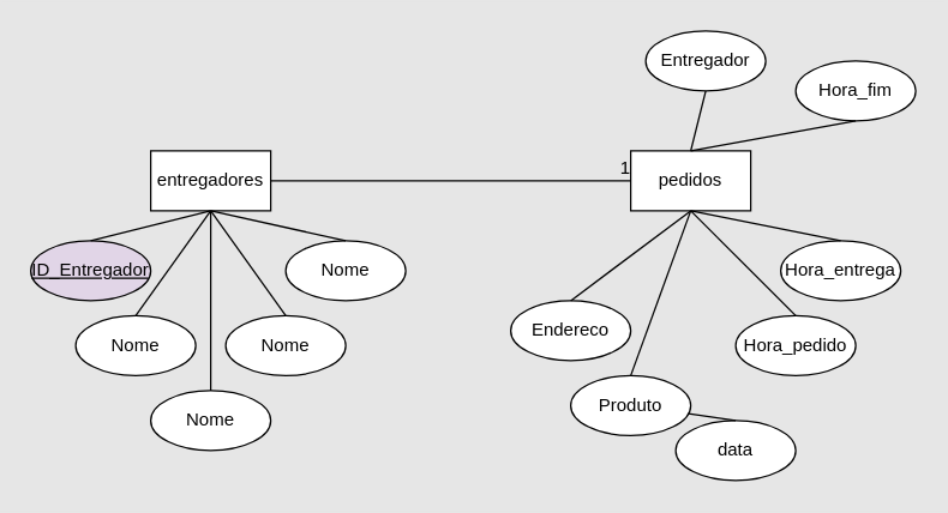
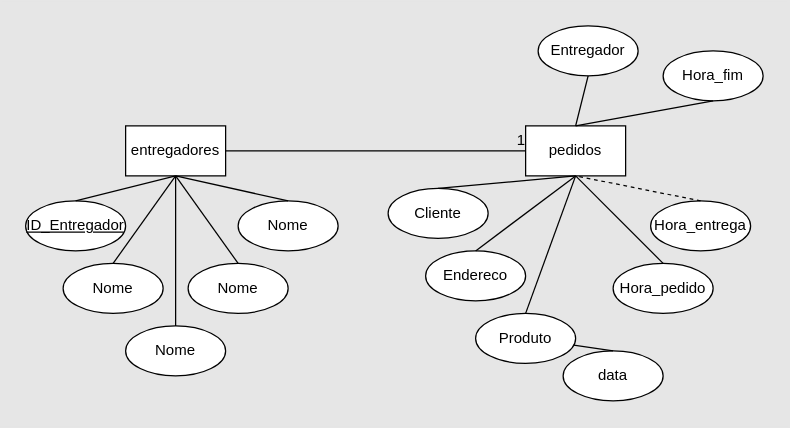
+ <mxCell id="26" value="" style="endArrow=none;html=1;rounded=0;entryX=0.5;entryY=1;entryDx=0;entryDy=0;exitX=0.5;exitY=0;exitDx=0;exitDy=0;" edge="1" parent="1" source="16" target="3"><mxGeometry relative="1" as="geometry"><mxPoint x="420" y="290" as="sourcePoint" /><mxPoint x="480" y="160" as="targetPoint" /></mxGeometry></mxCell>
- <mxCell id="29" value="" style="endArrow=none;html=1;rounded=0;entryX=0.5;entryY=1;entryDx=0;entryDy=0;exitX=0.5;exitY=0;exitDx=0;exitDy=0;" edge="1" parent="1" source="21" target="3"><mxGeometry relative="1" as="geometry"><mxPoint x="450" y="320" as="sourcePoint" /><mxPoint x="510" y="190" as="targetPoint" /></mxGeometry></mxCell>
+ <mxCell id="29" value="" style="endArrow=none;html=1;rounded=0;entryX=0.5;entryY=1;entryDx=0;entryDy=0;exitX=0.5;exitY=0;exitDx=0;exitDy=0;dashed=1;" edge="1" parent="1" source="21" target="3"><mxGeometry relative="1" as="geometry"><mxPoint x="450" y="320" as="sourcePoint" /><mxPoint x="510" y="190" as="targetPoint" /></mxGeometry></mxCell>
+ <mxCell id="16" value="Cliente" style="ellipse;whiteSpace=wrap;html=1;align=center;" vertex="1" parent="1"><mxGeometry x="310" y="150" width="80" height="40" as="geometry" /></mxCell>
- <mxCell id="4" value="ID_Entregador" style="ellipse;whiteSpace=wrap;html=1;align=center;fontStyle=4;fillColor=#e1d5e7;" vertex="1" parent="1"><mxGeometry x="20" y="160" width="80" height="40" as="geometry" /></mxCell>
+ <mxCell id="4" value="ID_Entregador" style="ellipse;whiteSpace=wrap;html=1;align=center;fontStyle=4;" vertex="1" parent="1"><mxGeometry x="20" y="160" width="80" height="40" as="geometry" /></mxCell>
